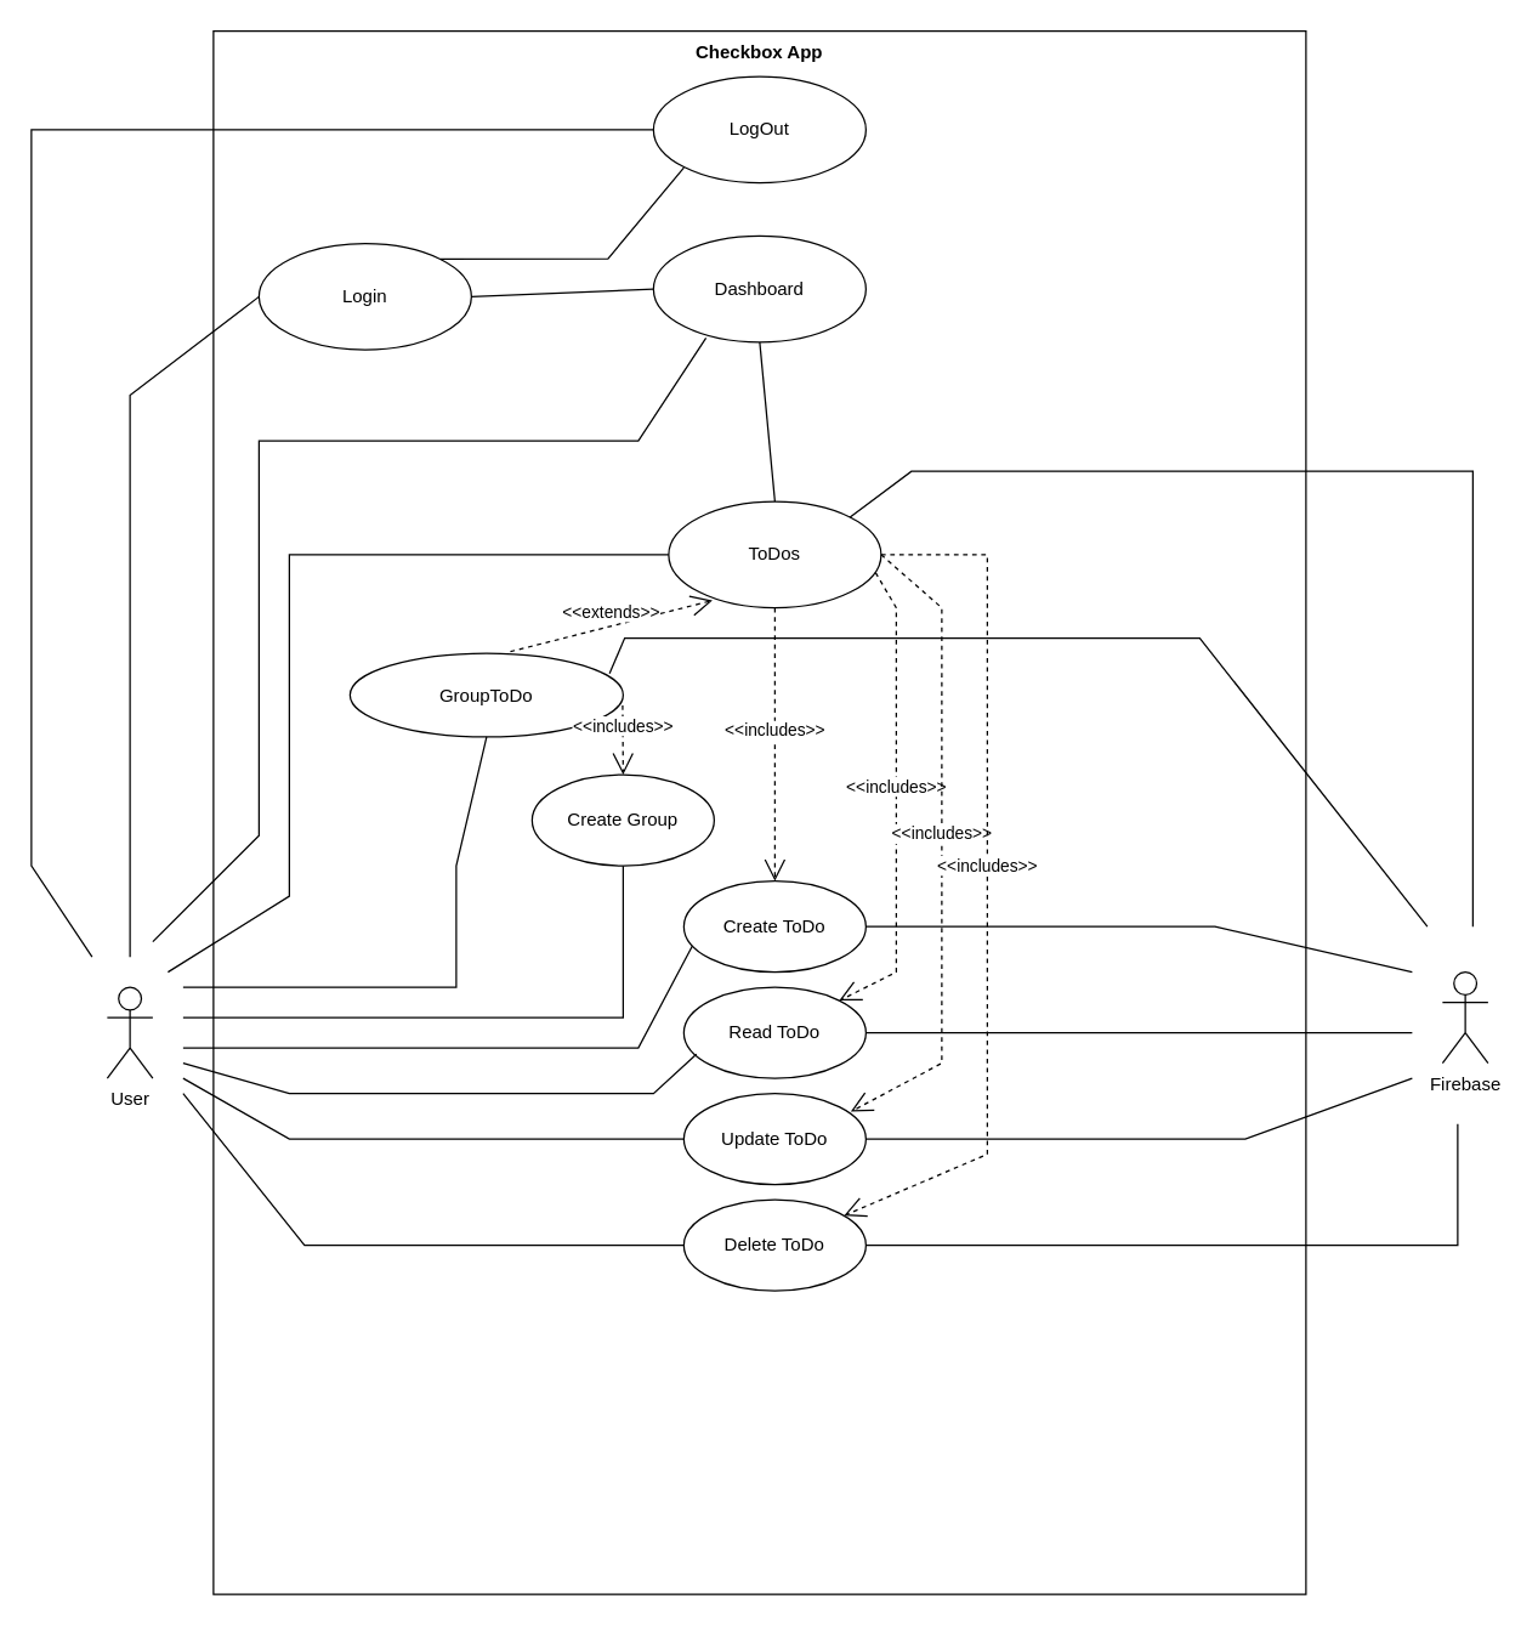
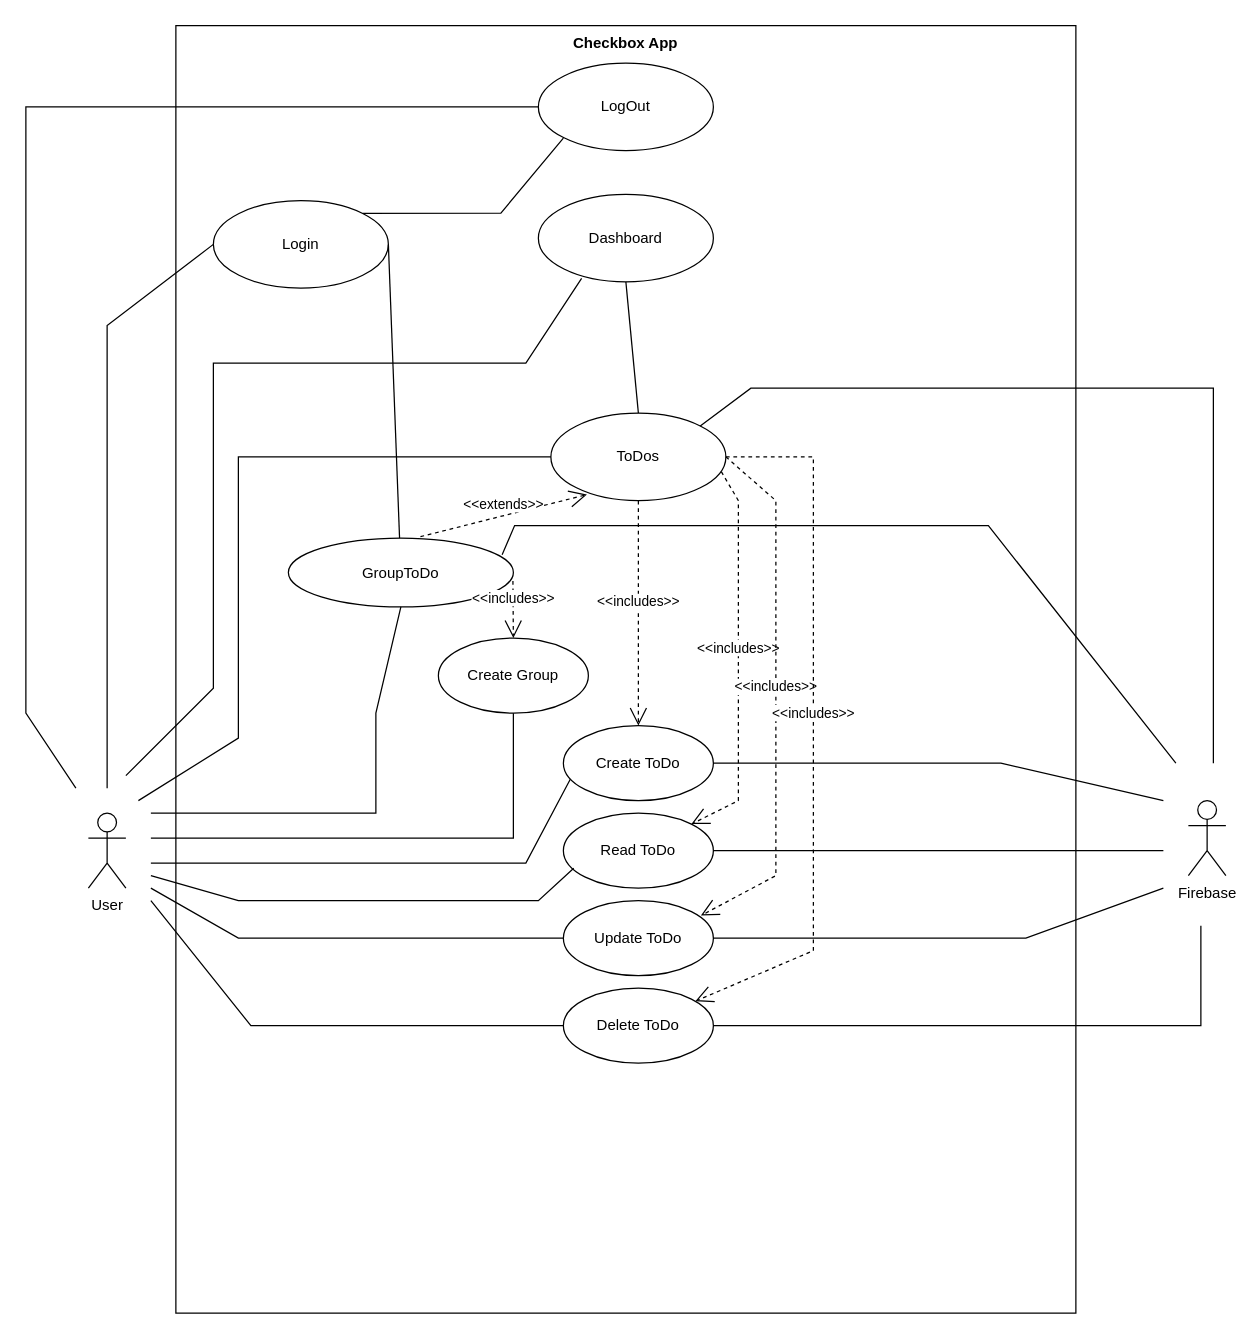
- <mxCell id="6" value="" style="edgeStyle=none;html=1;endArrow=none;verticalAlign=bottom;rounded=0;exitX=1;exitY=0.5;exitDx=0;exitDy=0;entryX=0;entryY=0.5;entryDx=0;entryDy=0;" parent="1" source="4" target="5" edge="1"><mxGeometry width="160" relative="1" as="geometry"><mxPoint x="560" y="720" as="sourcePoint" /><mxPoint x="720" y="720" as="targetPoint" /></mxGeometry></mxCell>
+ <mxCell id="6" value="" style="edgeStyle=none;html=1;endArrow=none;verticalAlign=bottom;rounded=0;exitX=1;exitY=0.5;exitDx=0;exitDy=0;" parent="1" source="4" target="14" edge="1"><mxGeometry width="160" relative="1" as="geometry"><mxPoint x="560" y="720" as="sourcePoint" /><mxPoint x="720" y="720" as="targetPoint" /></mxGeometry></mxCell>
